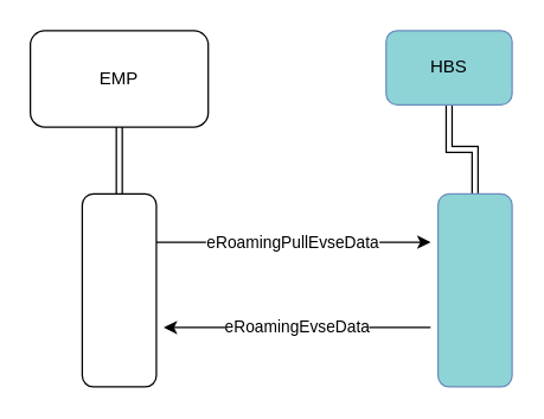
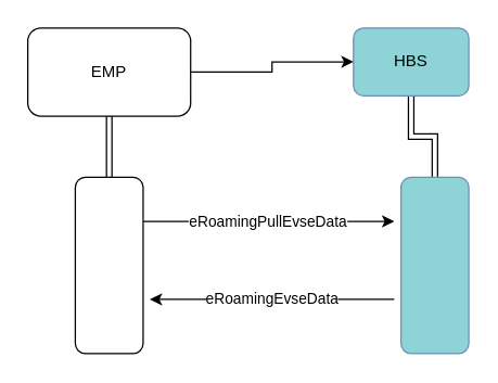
+ <mxCell id="6" style="edgeStyle=orthogonalEdgeStyle;rounded=0;orthogonalLoop=1;jettySize=auto;html=1;entryX=0;entryY=0.5;entryDx=0;entryDy=0;" parent="1" source="5" target="3" edge="1"><mxGeometry relative="1" as="geometry" /></mxCell>
